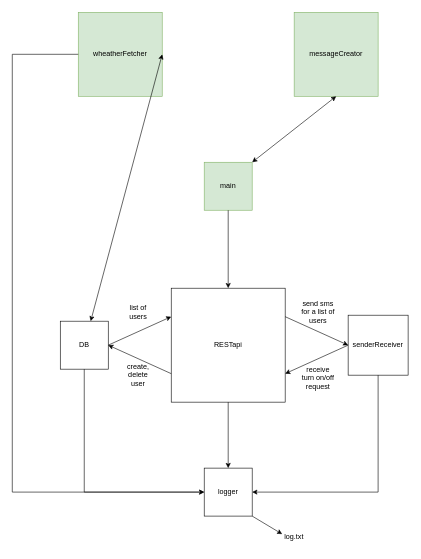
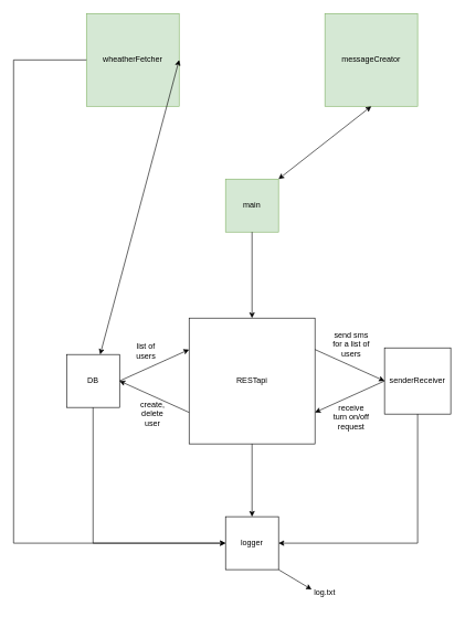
- <mxCell id="13" value="list of users" style="text;html=1;align=center;verticalAlign=middle;whiteSpace=wrap;rounded=0;" vertex="1" parent="1"><mxGeometry x="200" y="505" width="60" height="30" as="geometry" /></mxCell>
+ <mxCell id="13" value="list of users" style="text;html=1;align=center;verticalAlign=middle;whiteSpace=wrap;rounded=0;" vertex="1" parent="1"><mxGeometry x="190" y="515" width="60" height="30" as="geometry" /></mxCell>
